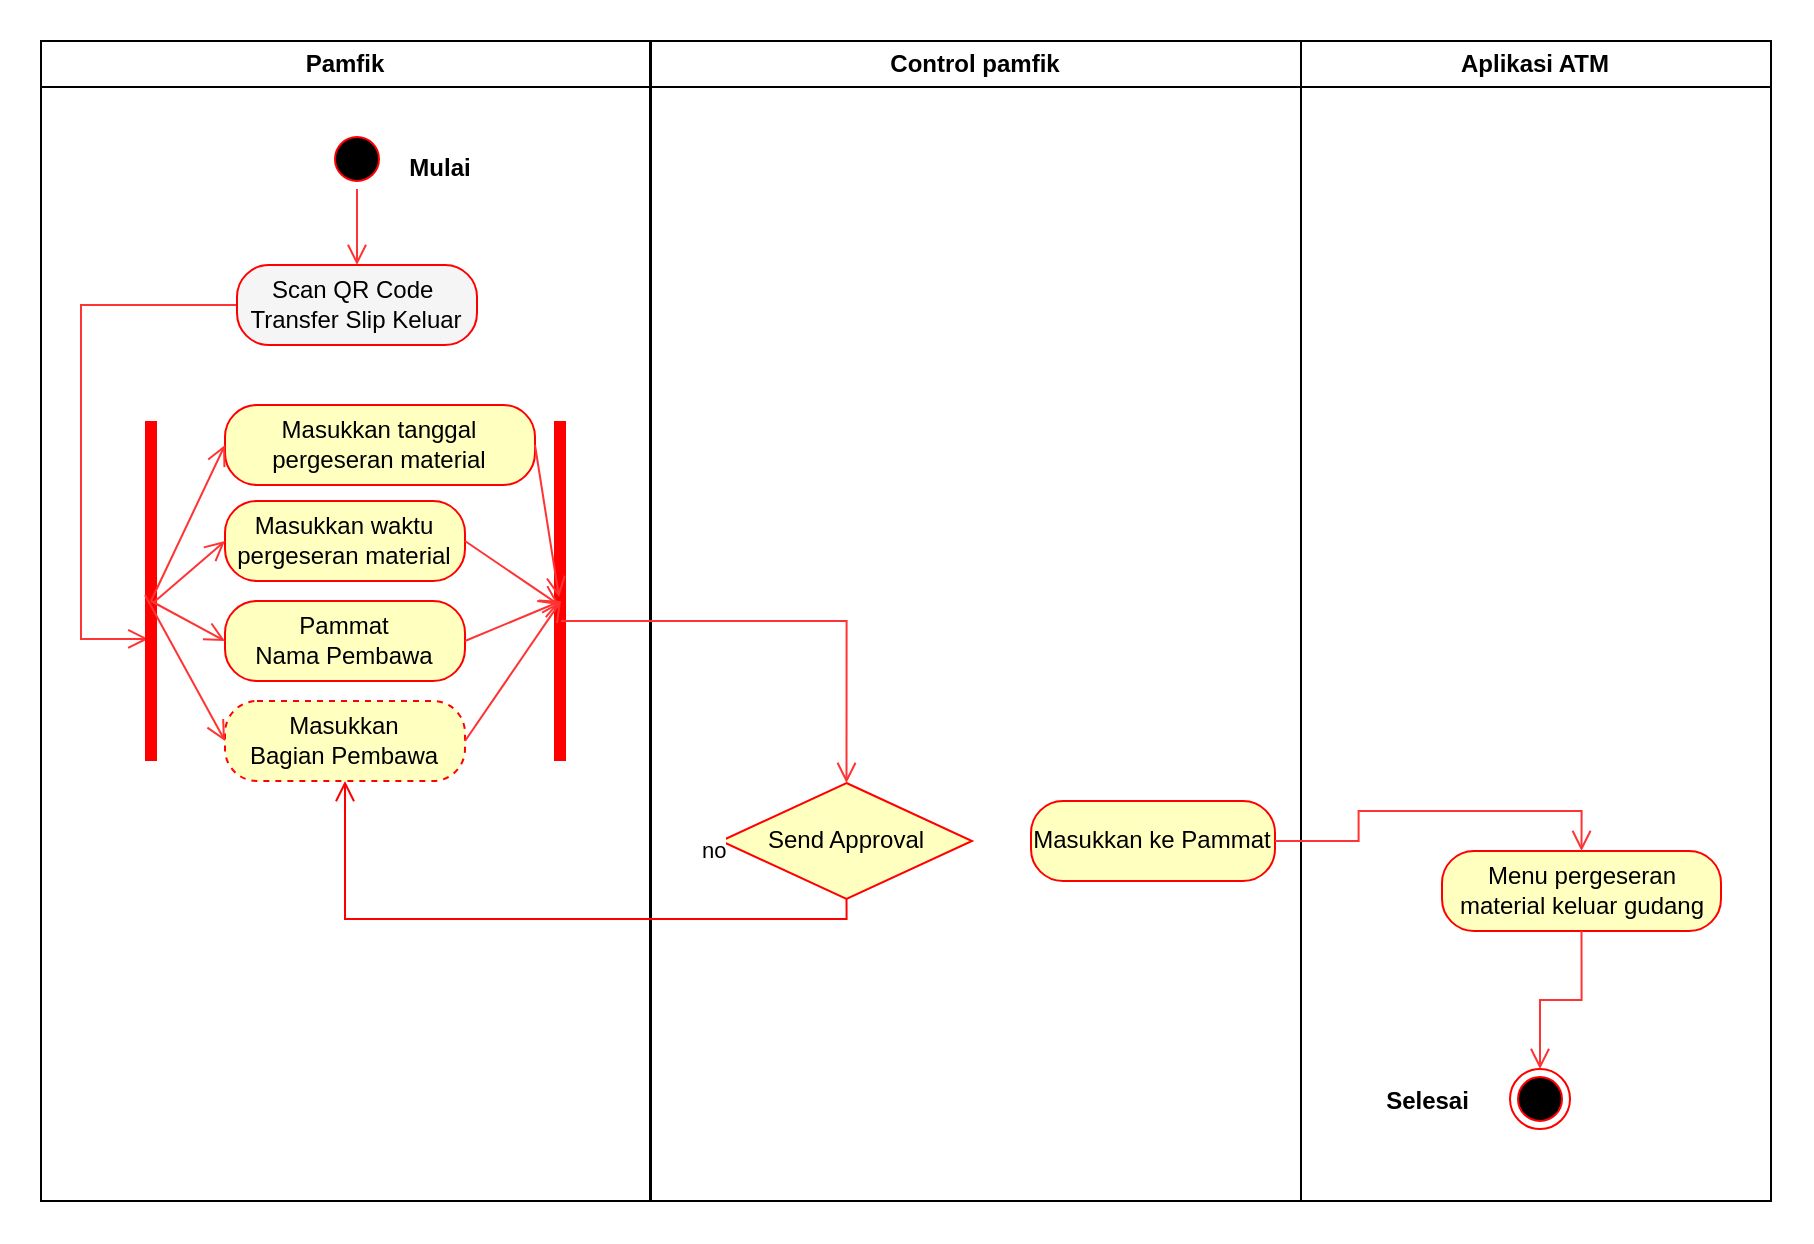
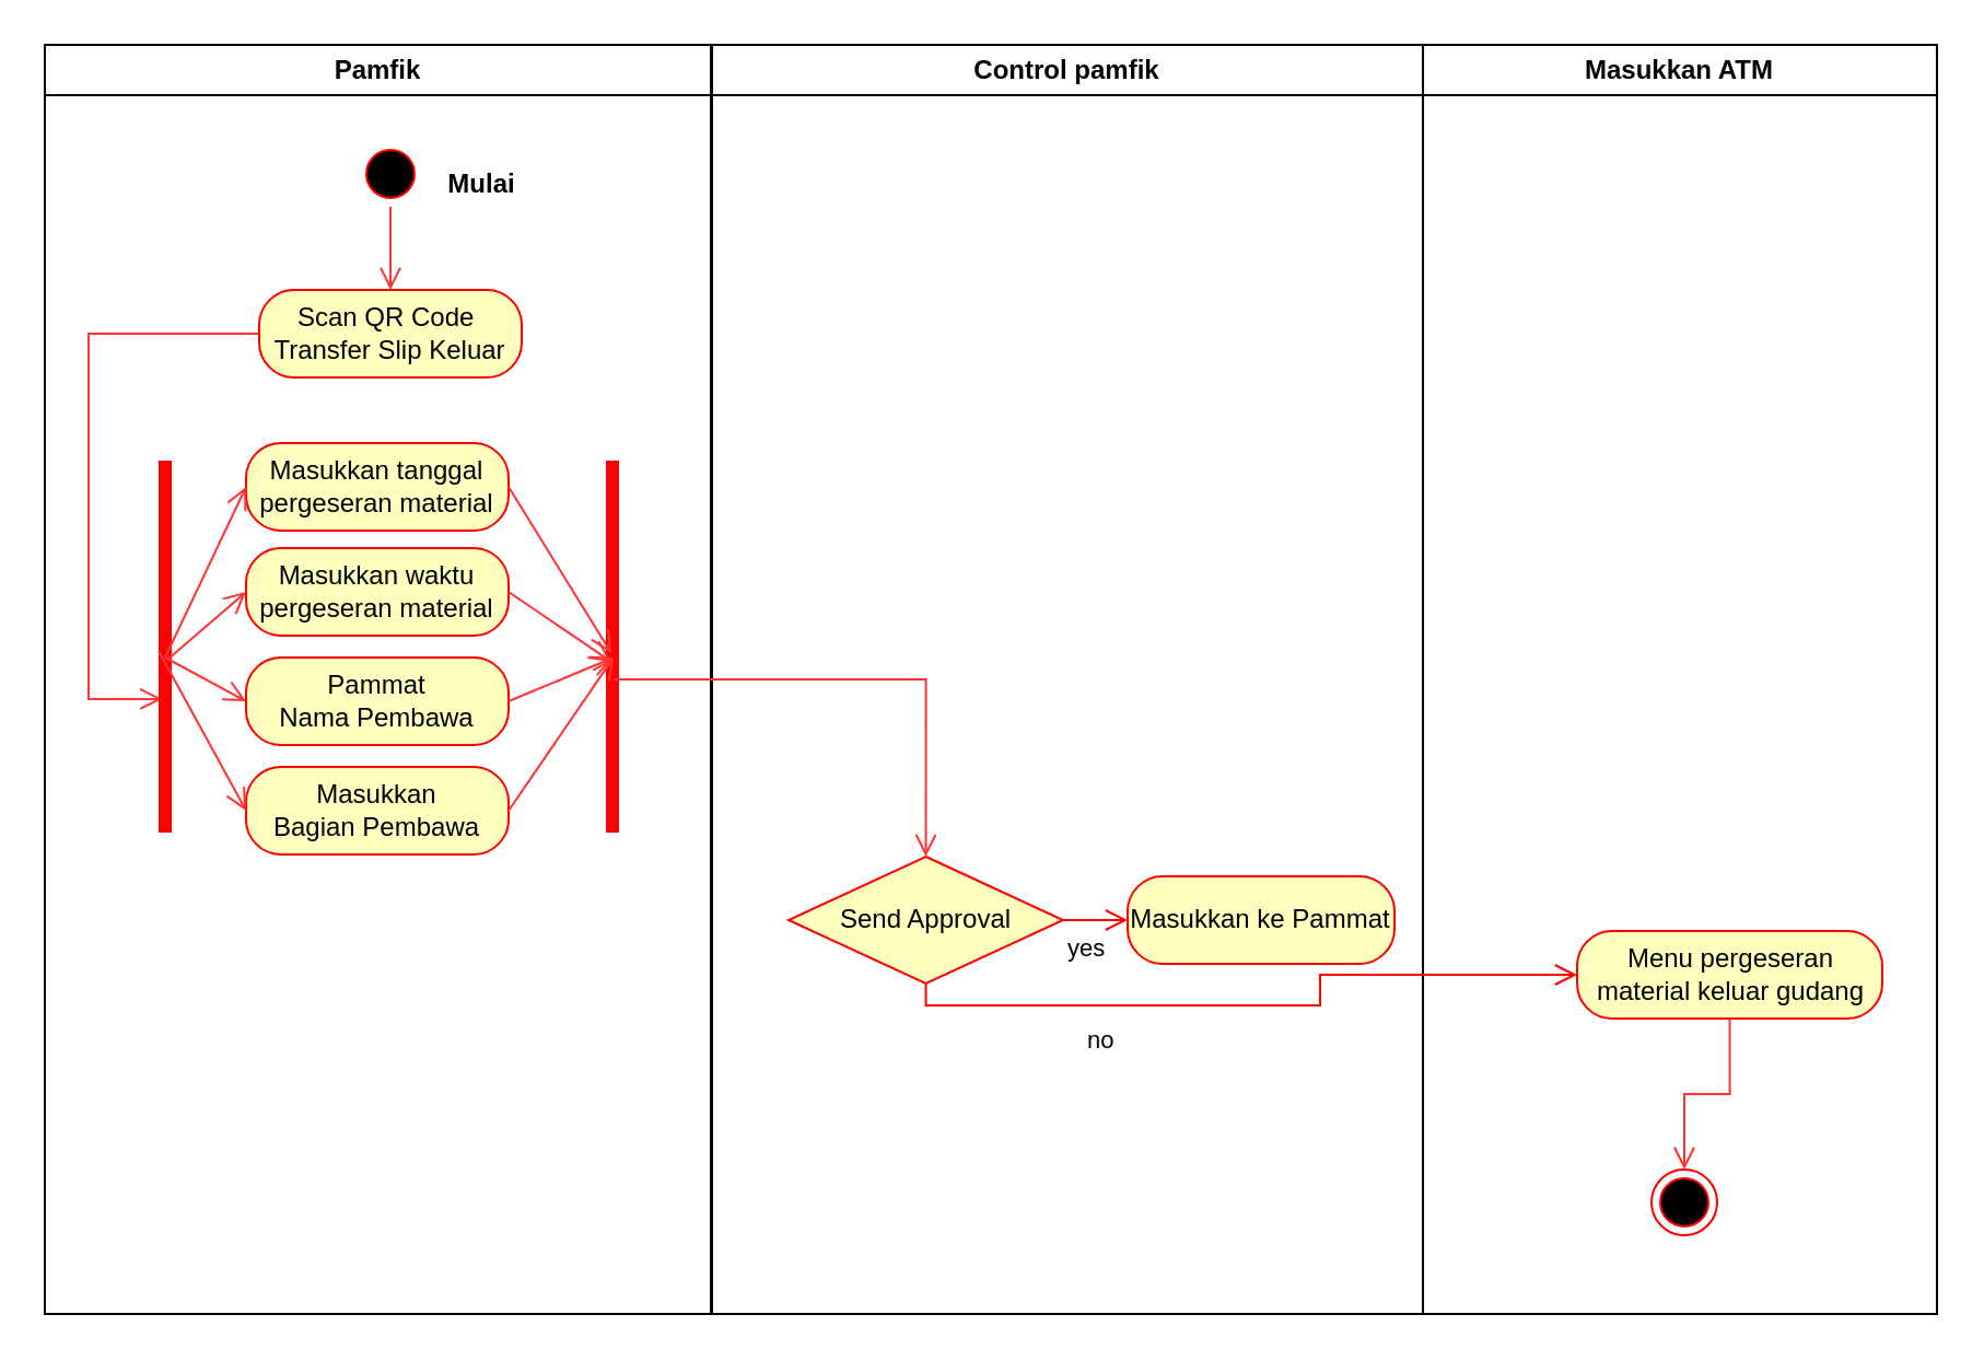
- <mxCell id="23" value="Aplikasi ATM" style="swimlane;whiteSpace=wrap" vertex="1" parent="1"><mxGeometry x="650" y="20" width="235" height="580" as="geometry" /></mxCell>
+ <mxCell id="23" value="Masukkan ATM" style="swimlane;whiteSpace=wrap" vertex="1" parent="1"><mxGeometry x="650" y="20" width="235" height="580" as="geometry" /></mxCell>
- <mxCell id="6" value="Scan QR Code&amp;nbsp;&lt;br&gt;Transfer Slip Keluar" style="rounded=1;whiteSpace=wrap;html=1;arcSize=40;fontColor=#000000;fillColor=#f5f5f5;strokeColor=#ff0000;" vertex="1" parent="2"><mxGeometry x="98" y="112" width="120" height="40" as="geometry" /></mxCell>
+ <mxCell id="6" value="Scan QR Code&amp;nbsp;&lt;br&gt;Transfer Slip Keluar" style="rounded=1;whiteSpace=wrap;html=1;arcSize=40;fontColor=#000000;fillColor=#ffffc0;strokeColor=#ff0000;" vertex="1" parent="2"><mxGeometry x="98" y="112" width="120" height="40" as="geometry" /></mxCell>
- <mxCell id="4" value="Masukkan tanggal&lt;br&gt;pergeseran material" style="rounded=1;whiteSpace=wrap;html=1;arcSize=40;fontColor=#000000;fillColor=#ffffc0;strokeColor=#ff0000;" vertex="1" parent="2"><mxGeometry x="92" y="182" width="155" height="40" as="geometry" /></mxCell>
+ <mxCell id="4" value="Masukkan tanggal&lt;br&gt;pergeseran material" style="rounded=1;whiteSpace=wrap;html=1;arcSize=40;fontColor=#000000;fillColor=#ffffc0;strokeColor=#ff0000;" vertex="1" parent="2"><mxGeometry x="92" y="182" width="120" height="40" as="geometry" /></mxCell>
- <mxCell id="11" value="Masukkan&lt;br&gt;Bagian Pembawa" style="rounded=1;whiteSpace=wrap;html=1;arcSize=40;fontColor=#000000;fillColor=#ffffc0;strokeColor=#ff0000;dashed=1;" vertex="1" parent="2"><mxGeometry x="92" y="330" width="120" height="40" as="geometry" /></mxCell>
+ <mxCell id="11" value="Masukkan&lt;br&gt;Bagian Pembawa" style="rounded=1;whiteSpace=wrap;html=1;arcSize=40;fontColor=#000000;fillColor=#ffffc0;strokeColor=#ff0000;" vertex="1" parent="2"><mxGeometry x="92" y="330" width="120" height="40" as="geometry" /></mxCell>
- <mxCell id="28" style="edgeStyle=orthogonalEdgeStyle;rounded=0;orthogonalLoop=1;jettySize=auto;html=1;exitX=1;exitY=0.5;exitDx=0;exitDy=0;entryX=0.5;entryY=0;entryDx=0;entryDy=0;strokeColor=#FF3333;endArrow=open;endFill=0;endSize=8;" edge="1" parent="1" source="21" target="26"><mxGeometry relative="1" as="geometry" /></mxCell>
+ <mxCell id="22" value="yes" style="edgeStyle=orthogonalEdgeStyle;html=1;align=left;verticalAlign=top;endArrow=open;endSize=8;strokeColor=#ff0000;rounded=0;exitX=1;exitY=0.5;exitDx=0;exitDy=0;entryX=0;entryY=0.5;entryDx=0;entryDy=0;" edge="1" parent="19" source="20" target="21"><mxGeometry x="-1" relative="1" as="geometry"><mxPoint x="195" y="400" as="targetPoint" /><mxPoint x="218.5" y="424" as="sourcePoint" /></mxGeometry></mxCell>
- <mxCell id="32" value="no" style="edgeStyle=orthogonalEdgeStyle;html=1;align=left;verticalAlign=bottom;endArrow=open;endSize=8;strokeColor=#ff0000;rounded=0;strokeWidth=1;exitX=0.5;exitY=1;exitDx=0;exitDy=0;" edge="1" parent="1" source="20" target="11"><mxGeometry x="-0.489" y="-25" relative="1" as="geometry"><mxPoint x="680" y="680" as="targetPoint" /><mxPoint x="480.75" y="473" as="sourcePoint" /><mxPoint as="offset" /></mxGeometry></mxCell>
+ <mxCell id="32" value="no" style="edgeStyle=orthogonalEdgeStyle;html=1;align=left;verticalAlign=bottom;endArrow=open;endSize=8;strokeColor=#ff0000;rounded=0;strokeWidth=1;exitX=0.5;exitY=1;exitDx=0;exitDy=0;entryX=0;entryY=0.5;entryDx=0;entryDy=0;" edge="1" parent="1" source="20" target="26"><mxGeometry x="-0.489" y="-25" relative="1" as="geometry"><mxPoint x="680" y="680" as="targetPoint" /><mxPoint x="480.75" y="473" as="sourcePoint" /><mxPoint as="offset" /></mxGeometry></mxCell>
- <mxCell id="25" value="Selesai" style="text;align=center;fontStyle=1;verticalAlign=middle;spacingLeft=3;spacingRight=3;strokeColor=none;rotatable=0;points=[[0,0.5],[1,0.5]];portConstraint=eastwest;" vertex="1" parent="23"><mxGeometry x="25" y="515" width="77.5" height="29" as="geometry" /></mxCell>
